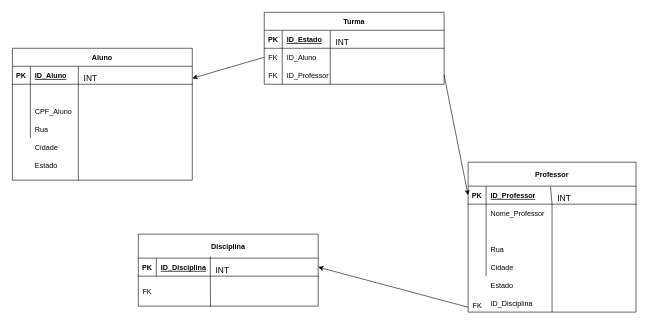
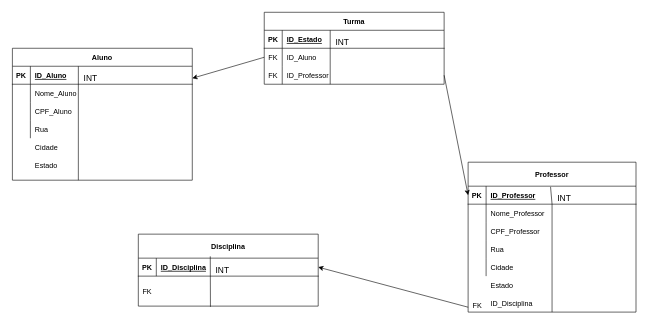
+ <mxCell id="48" value="Nome_Aluno" style="shape=partialRectangle;connectable=0;fillColor=none;top=0;left=0;bottom=0;right=0;align=left;spacingLeft=6;overflow=hidden;" vertex="1" parent="46"><mxGeometry x="30" width="270" height="30" as="geometry" /></mxCell>
+ <mxCell id="34" value="CPF_Professor" style="shape=partialRectangle;connectable=0;fillColor=none;top=0;left=0;bottom=0;right=0;align=left;spacingLeft=6;overflow=hidden;" vertex="1" parent="32"><mxGeometry x="30" width="250" height="30" as="geometry" /></mxCell>
